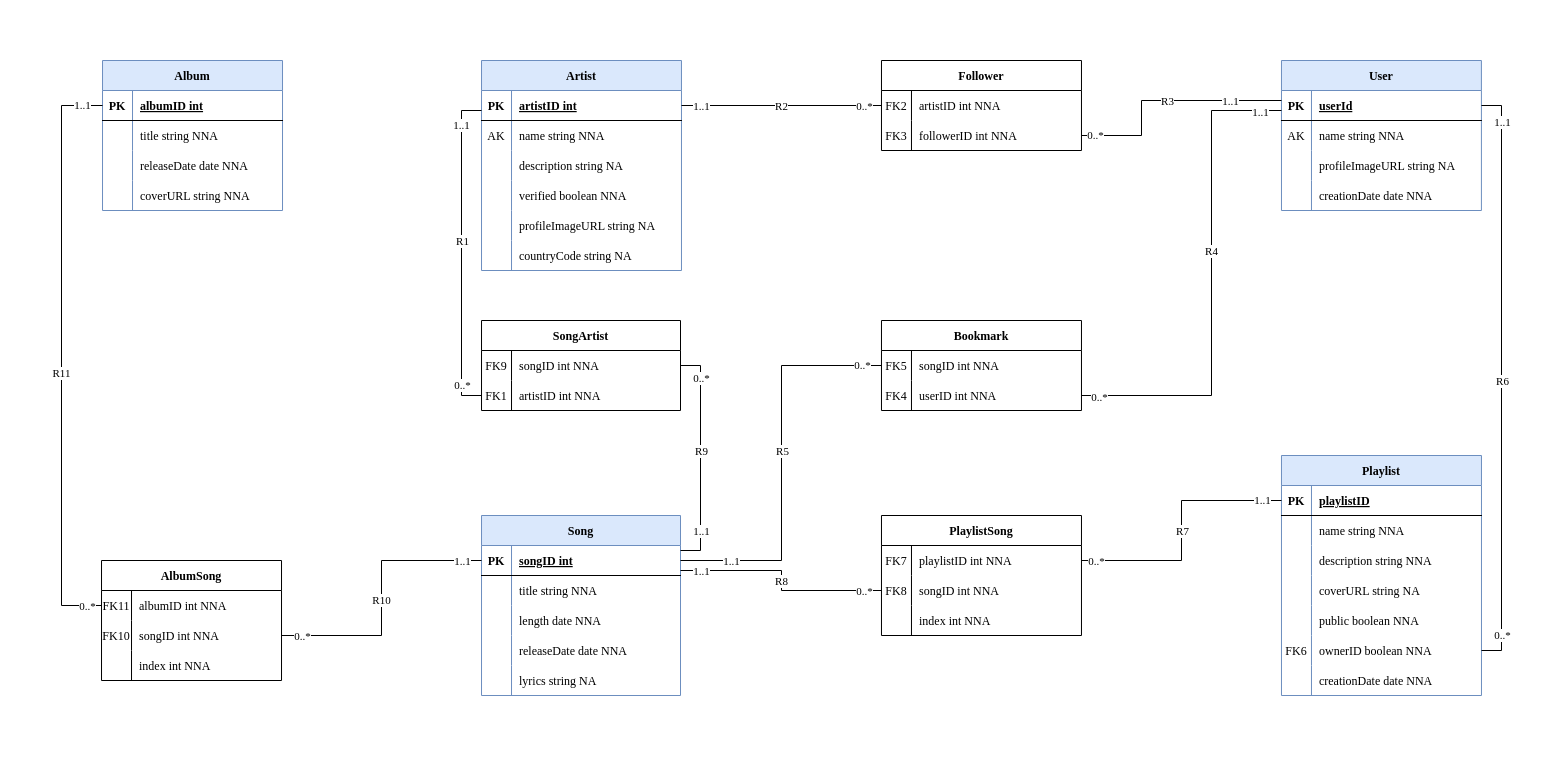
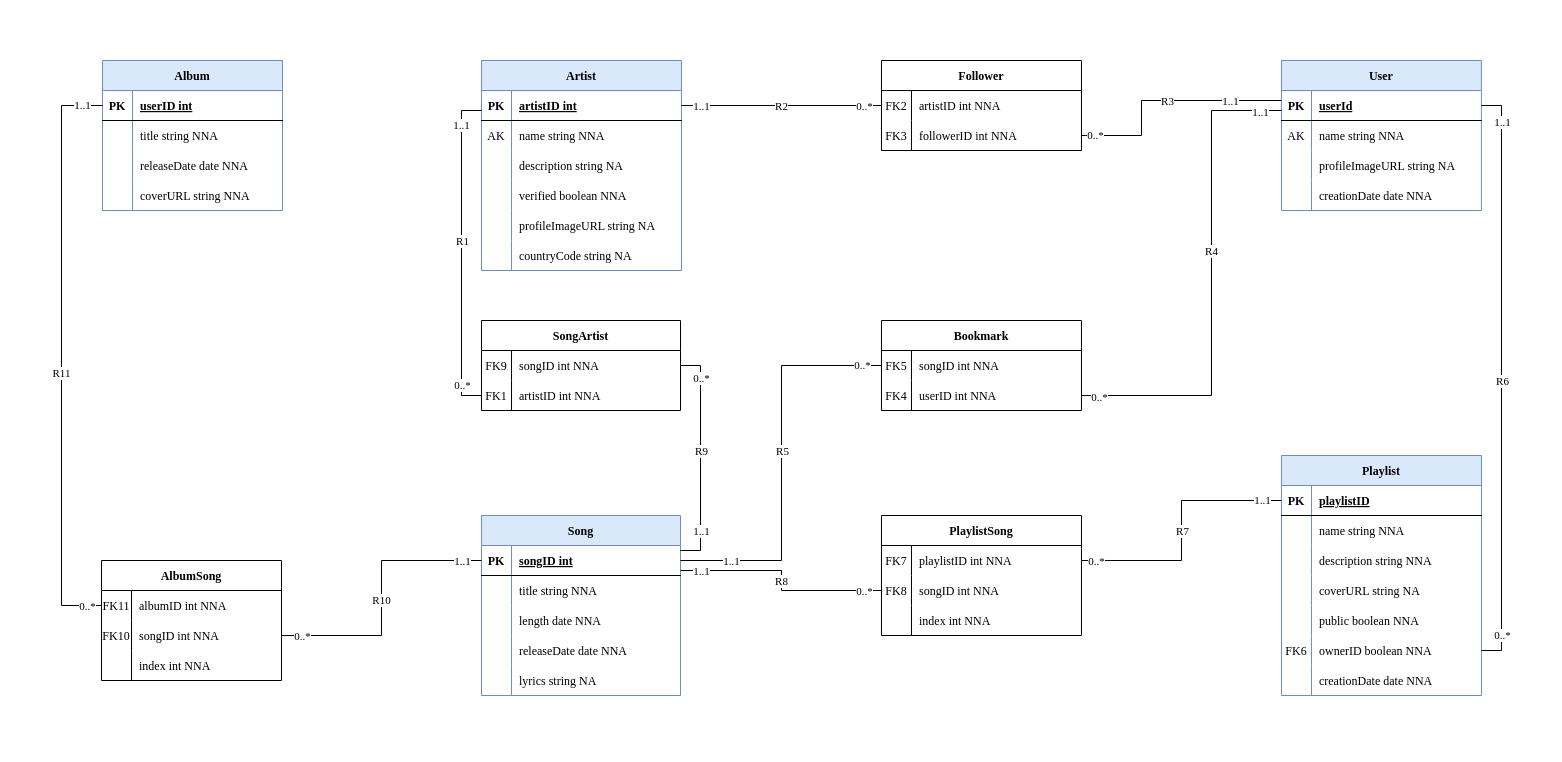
- <mxCell id="22" value="albumID int" style="shape=partialRectangle;connectable=0;fillColor=none;top=0;left=0;bottom=0;right=0;align=left;spacingLeft=6;fontStyle=5;overflow=hidden;fontFamily=Lexend;fontSource=https%3A%2F%2Ffonts.googleapis.com%2Fcss%3Ffamily%3DLexend;" parent="20" vertex="1"><mxGeometry x="30" width="150" height="30" as="geometry"><mxRectangle width="150" height="30" as="alternateBounds" /></mxGeometry></mxCell>
+ <mxCell id="22" value="userID int" style="shape=partialRectangle;connectable=0;fillColor=none;top=0;left=0;bottom=0;right=0;align=left;spacingLeft=6;fontStyle=5;overflow=hidden;fontFamily=Lexend;fontSource=https%3A%2F%2Ffonts.googleapis.com%2Fcss%3Ffamily%3DLexend;" parent="20" vertex="1"><mxGeometry x="30" width="150" height="30" as="geometry"><mxRectangle width="150" height="30" as="alternateBounds" /></mxGeometry></mxCell>
